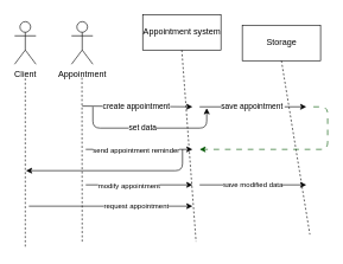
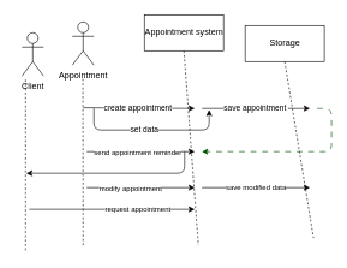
- <mxCell id="6" value="Client" style="shape=umlActor;verticalLabelPosition=bottom;verticalAlign=top;html=1;" vertex="1" parent="1"><mxGeometry x="20" y="30" width="30" height="60" as="geometry" /></mxCell>
+ <mxCell id="6" value="Client" style="shape=umlActor;verticalLabelPosition=bottom;verticalAlign=top;html=1;" vertex="1" parent="1"><mxGeometry x="30" y="45" width="30" height="60" as="geometry" /></mxCell>
